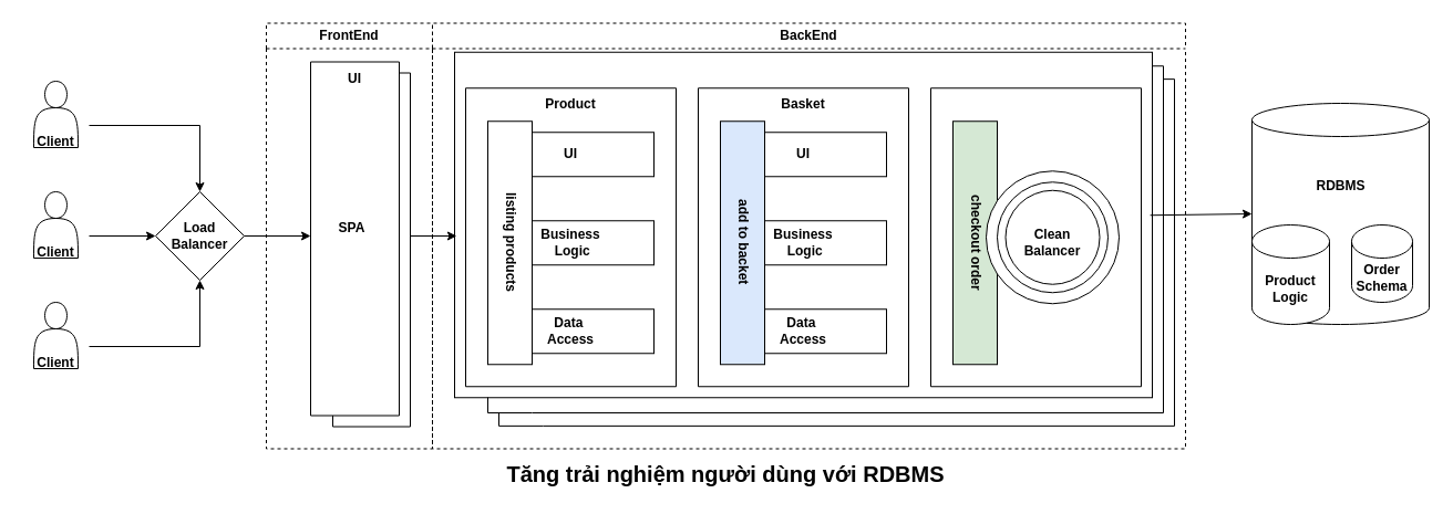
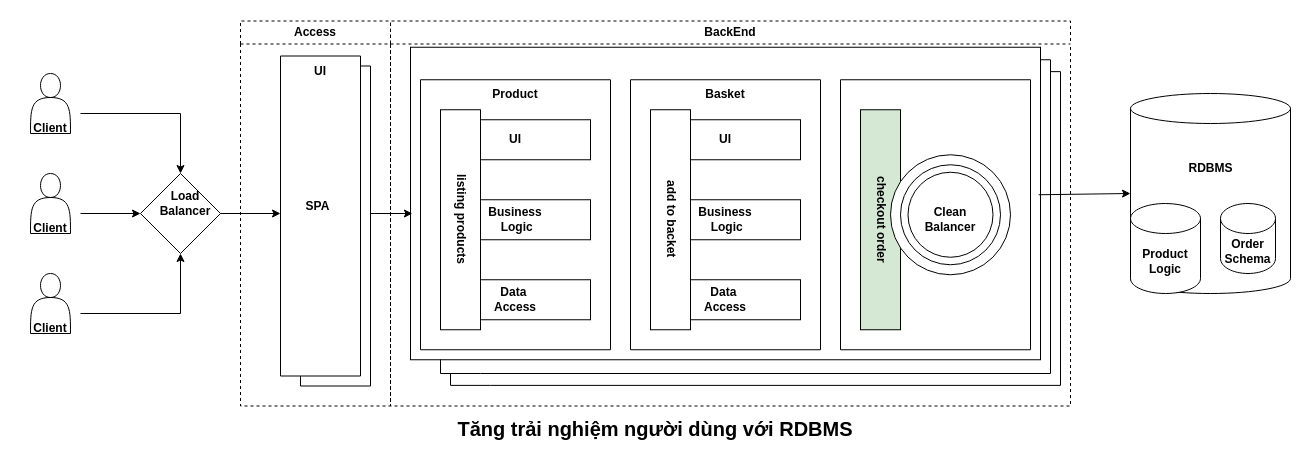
- <mxCell id="13" value="FrontEnd" style="swimlane;whiteSpace=wrap;html=1;dashed=1;" vertex="1" parent="1"><mxGeometry x="240" y="20.5" width="150" height="385" as="geometry" /></mxCell>
+ <mxCell id="13" value="Access" style="swimlane;whiteSpace=wrap;html=1;dashed=1;" vertex="1" parent="1"><mxGeometry x="240" y="20.5" width="150" height="385" as="geometry" /></mxCell>
- <mxCell id="12" value="&lt;b&gt;Load Balancer&lt;/b&gt;" style="text;html=1;align=center;verticalAlign=middle;whiteSpace=wrap;rounded=0;" vertex="1" parent="1"><mxGeometry x="150" y="198" width="60" height="30" as="geometry" /></mxCell>
+ <mxCell id="12" value="&lt;b&gt;Load Balancer&lt;/b&gt;" style="text;html=1;align=center;verticalAlign=middle;whiteSpace=wrap;rounded=0;" vertex="1" parent="1"><mxGeometry x="155" y="188" width="60" height="30" as="geometry" /></mxCell>
- <mxCell id="31" value="&lt;b&gt;add to backet&lt;/b&gt;" style="rounded=0;whiteSpace=wrap;html=1;horizontal=1;flipV=1;flipH=0;textDirection=vertical-rl;fillColor=#dae8fc;" vertex="1" parent="26"><mxGeometry x="20" y="30" width="40" height="220" as="geometry" /></mxCell>
+ <mxCell id="31" value="&lt;b&gt;add to backet&lt;/b&gt;" style="rounded=0;whiteSpace=wrap;html=1;horizontal=1;flipV=1;flipH=0;textDirection=vertical-rl;" vertex="1" parent="26"><mxGeometry x="20" y="30" width="40" height="220" as="geometry" /></mxCell>
